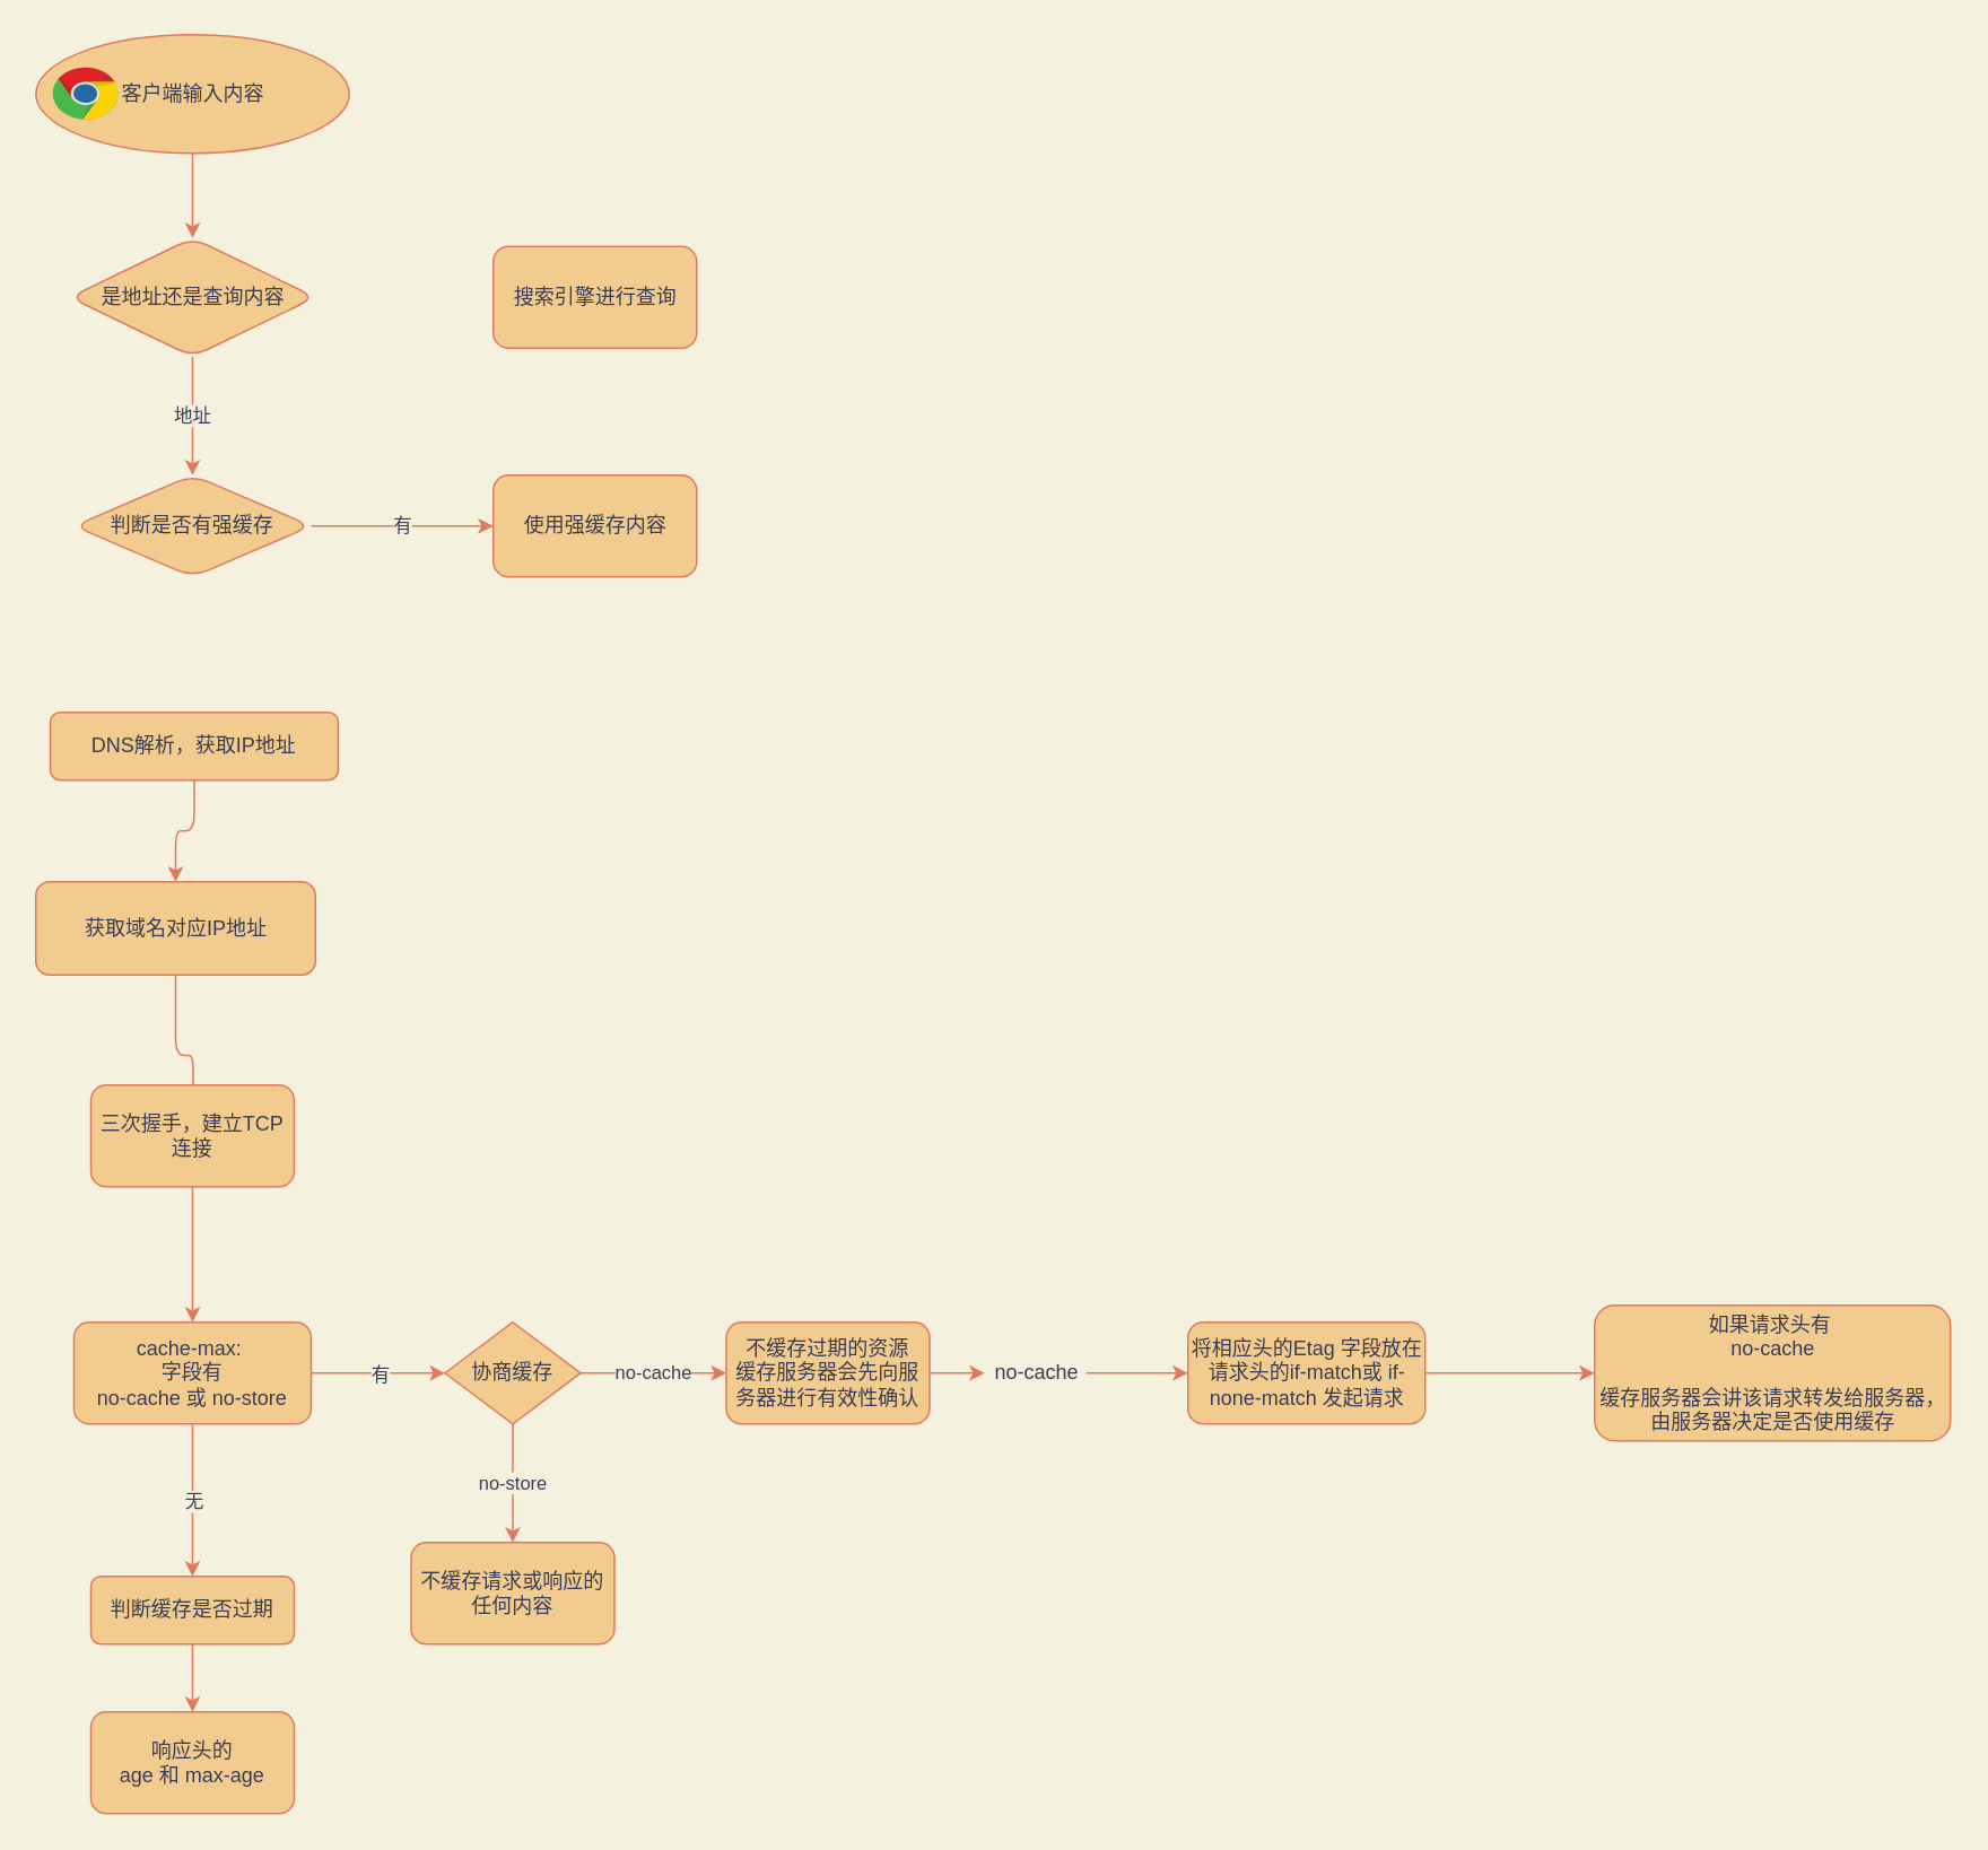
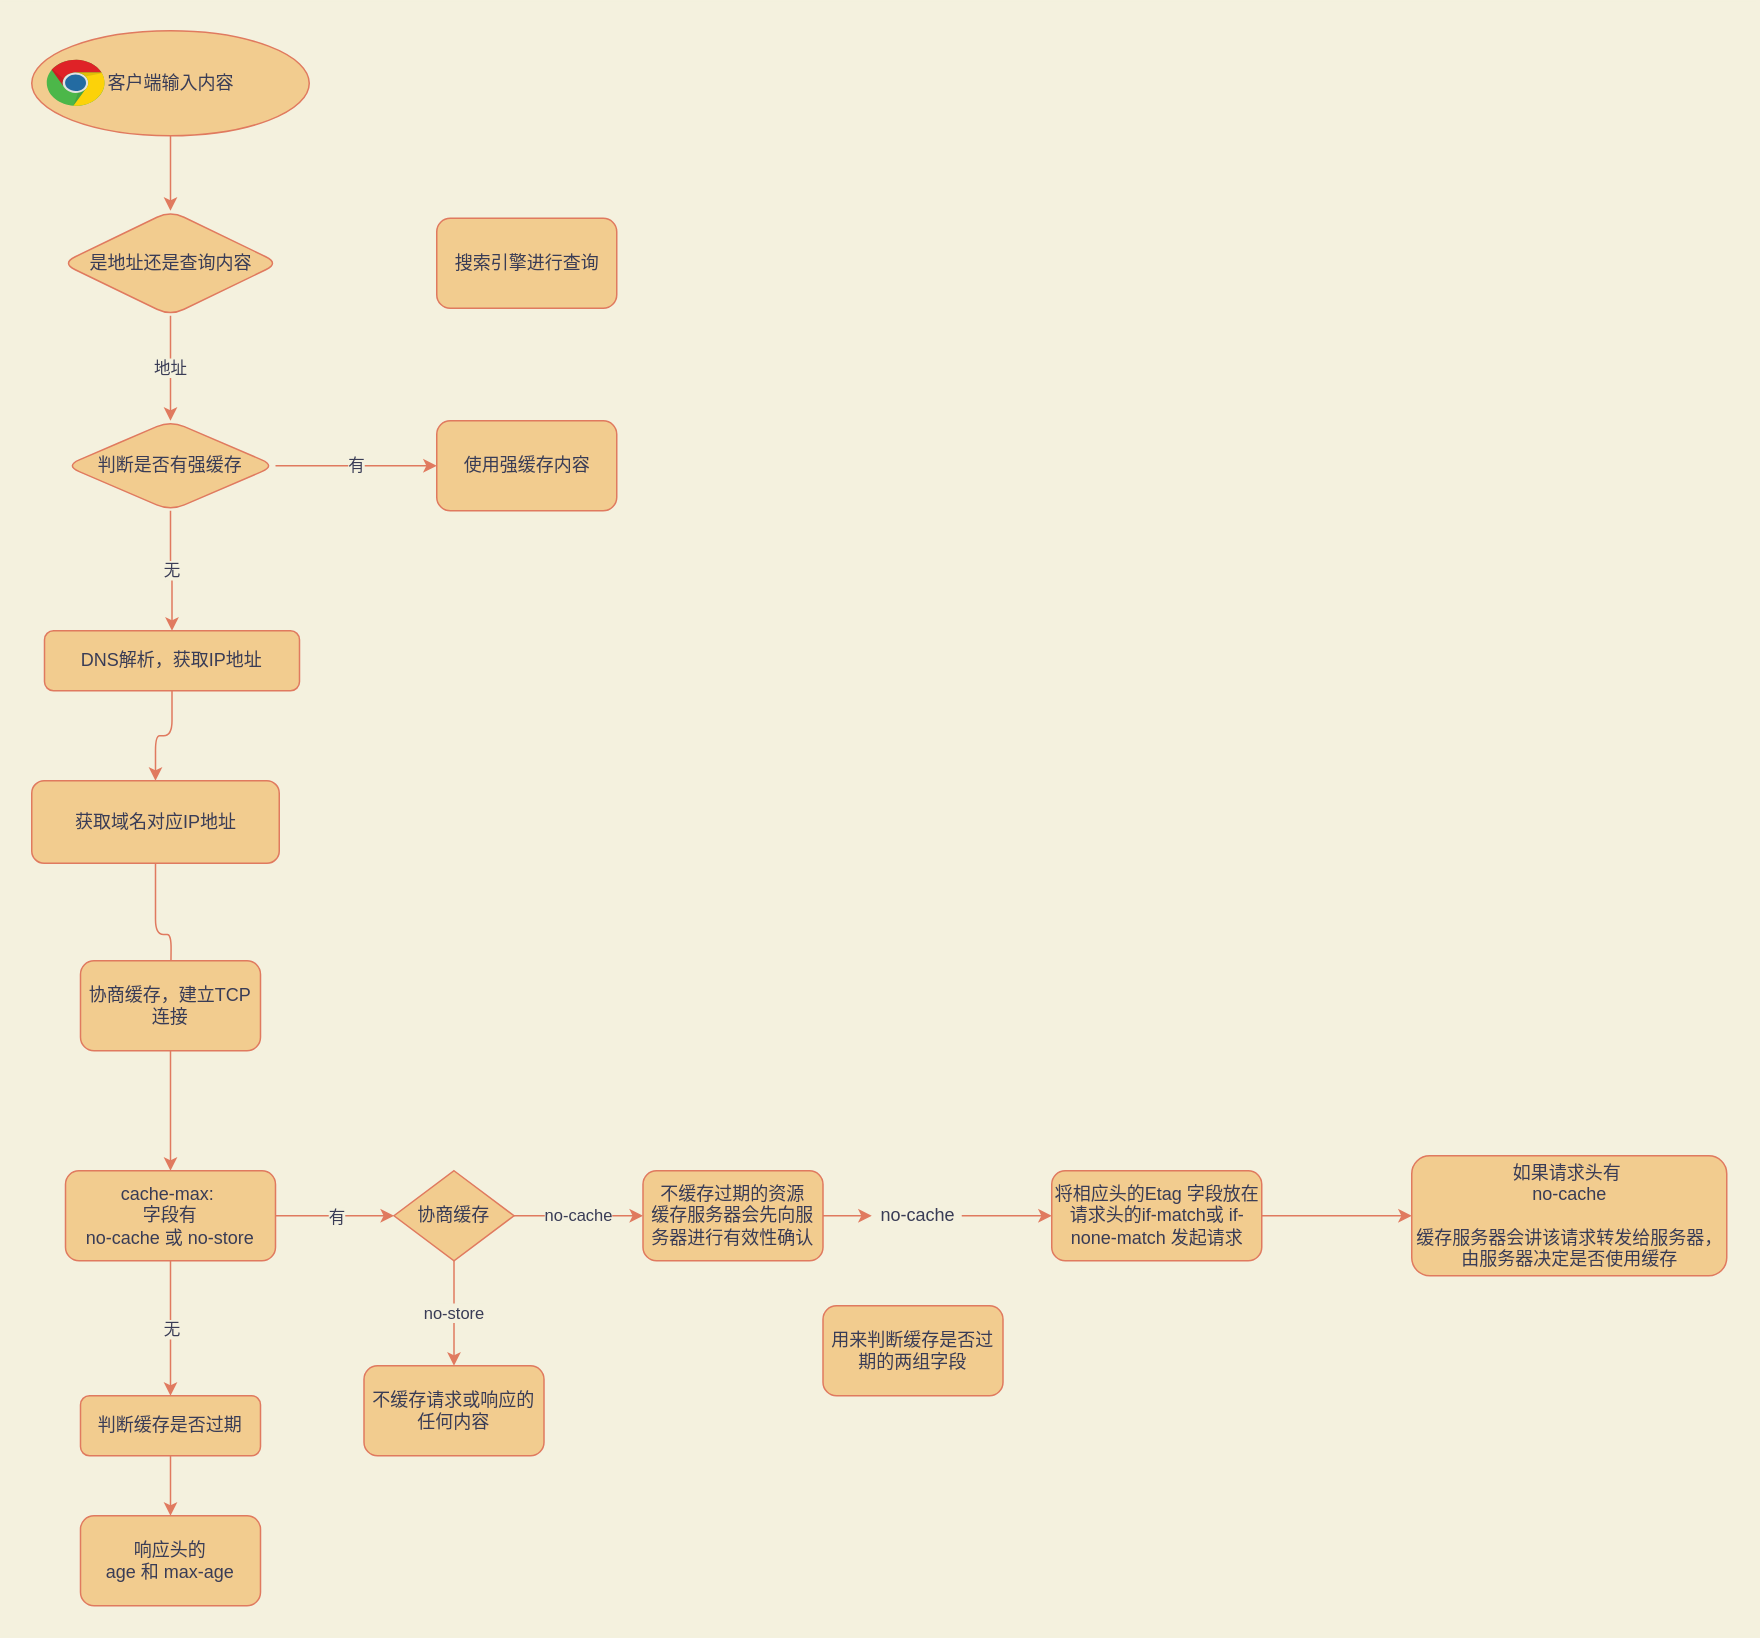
+ <mxCell id="28" value="无" style="edgeStyle=orthogonalEdgeStyle;orthogonalLoop=1;jettySize=auto;html=1;entryX=0.5;entryY=0;entryDx=0;entryDy=0;strokeColor=#E07A5F;fontColor=#393C56;labelBackgroundColor=#F4F1DE;" parent="1" source="29" target="36" edge="1"><mxGeometry relative="1" as="geometry"><mxPoint x="111" y="420" as="targetPoint" /></mxGeometry></mxCell>
- <mxCell id="33" value="三次握手，建立TCP连接" style="whiteSpace=wrap;html=1;fillColor=#F2CC8F;strokeColor=#E07A5F;fontColor=#393C56;rounded=1;" parent="1" vertex="1"><mxGeometry x="53" y="640" width="120" height="60" as="geometry" /></mxCell>
+ <mxCell id="33" value="协商缓存，建立TCP连接" style="whiteSpace=wrap;html=1;fillColor=#F2CC8F;strokeColor=#E07A5F;fontColor=#393C56;rounded=1;" parent="1" vertex="1"><mxGeometry x="53" y="640" width="120" height="60" as="geometry" /></mxCell>
+ <mxCell id="35" value="用来判断缓存是否过期的两组字段" style="whiteSpace=wrap;html=1;fillColor=#F2CC8F;strokeColor=#E07A5F;fontColor=#393C56;rounded=1;" parent="1" vertex="1"><mxGeometry x="548" y="870" width="120" height="60" as="geometry" /></mxCell>
